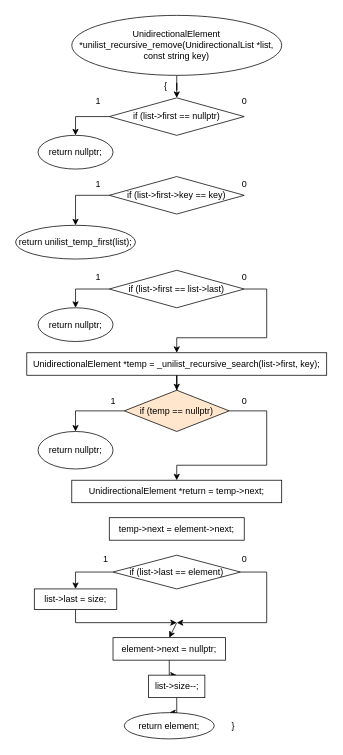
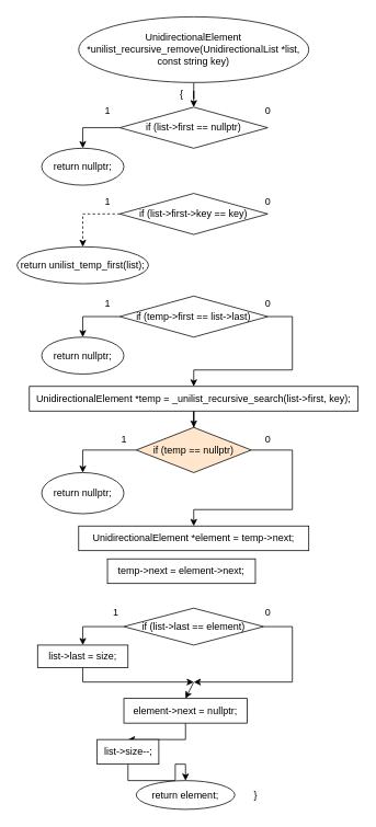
- <mxCell id="9" value="" style="edgeStyle=orthogonalEdgeStyle;rounded=0;orthogonalLoop=1;jettySize=auto;html=1;exitX=0;exitY=0.5;exitDx=0;exitDy=0;entryX=0.5;entryY=0;entryDx=0;entryDy=0;" edge="1" parent="1" source="10" target="14"><mxGeometry relative="1" as="geometry" /></mxCell>
+ <mxCell id="9" value="" style="edgeStyle=orthogonalEdgeStyle;rounded=0;orthogonalLoop=1;jettySize=auto;html=1;exitX=0;exitY=0.5;exitDx=0;exitDy=0;entryX=0.5;entryY=0;entryDx=0;entryDy=0;dashed=1;" edge="1" parent="1" source="10" target="14"><mxGeometry relative="1" as="geometry" /></mxCell>
- <mxCell id="13" value="if (list-&amp;gt;first == list-&amp;gt;last)" style="rhombus;whiteSpace=wrap;html=1;" vertex="1" parent="1"><mxGeometry x="145" y="360" width="180" height="50" as="geometry" /></mxCell>
+ <mxCell id="13" value="if (temp-&amp;gt;first == list-&amp;gt;last)" style="rhombus;whiteSpace=wrap;html=1;" vertex="1" parent="1"><mxGeometry x="145" y="360" width="180" height="50" as="geometry" /></mxCell>
- <mxCell id="28" value="UnidirectionalElement *return = temp-&amp;gt;next;" style="whiteSpace=wrap;html=1;" vertex="1" parent="1"><mxGeometry x="95" y="640" width="280" height="30" as="geometry" /></mxCell>
+ <mxCell id="28" value="UnidirectionalElement *element = temp-&amp;gt;next;" style="whiteSpace=wrap;html=1;" vertex="1" parent="1"><mxGeometry x="95" y="640" width="280" height="30" as="geometry" /></mxCell>
- <mxCell id="30" value="temp-&amp;gt;next = element-&amp;gt;next;" style="whiteSpace=wrap;html=1;" vertex="1" parent="1"><mxGeometry x="145" y="690" width="180" height="30" as="geometry" /></mxCell>
+ <mxCell id="30" value="temp-&amp;gt;next = element-&amp;gt;next;" style="whiteSpace=wrap;html=1;" vertex="1" parent="1"><mxGeometry x="130" y="680" width="180" height="30" as="geometry" /></mxCell>
- <mxCell id="42" value="list-&amp;gt;size--;" style="whiteSpace=wrap;html=1;" vertex="1" parent="1"><mxGeometry x="197.5" y="900" width="75" height="30" as="geometry" /></mxCell>
+ <mxCell id="42" value="list-&amp;gt;size--;" style="whiteSpace=wrap;html=1;" vertex="1" parent="1"><mxGeometry x="117.5" y="900" width="75" height="30" as="geometry" /></mxCell>
